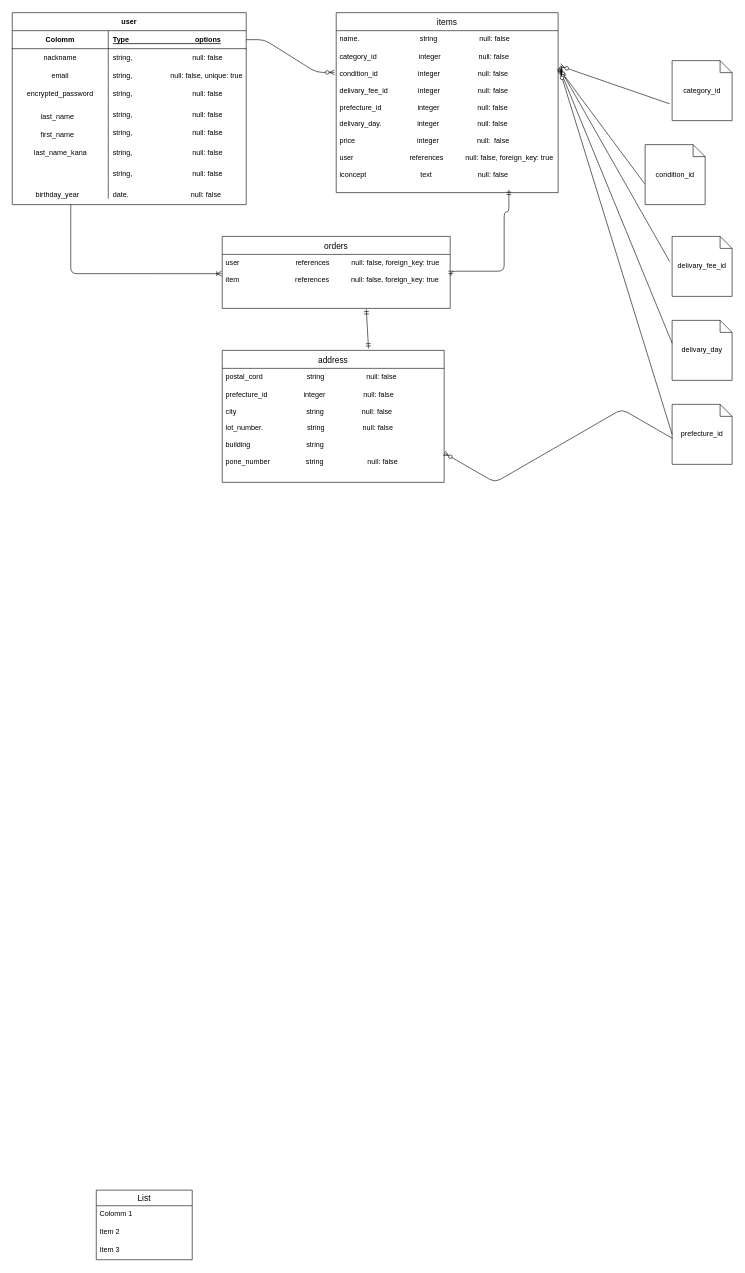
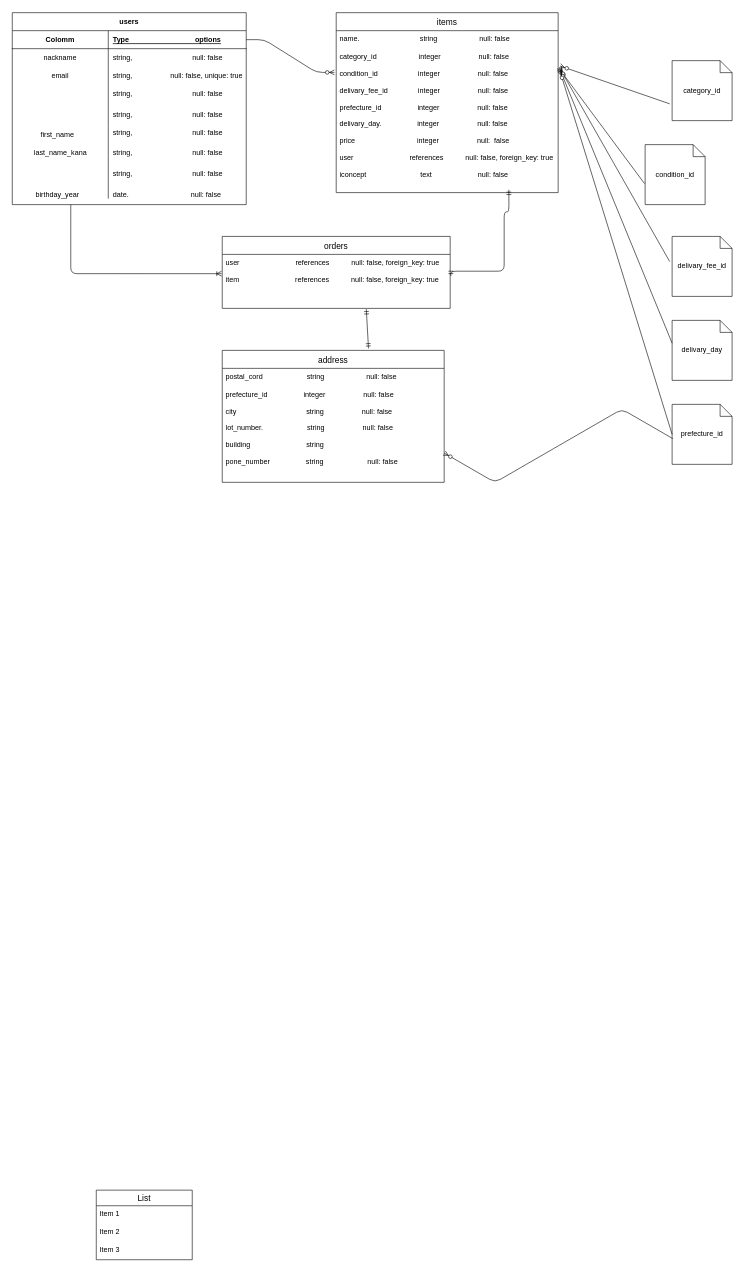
- <mxCell id="6" value="user" style="shape=table;startSize=30;container=1;collapsible=1;childLayout=tableLayout;fixedRows=1;rowLines=0;fontStyle=1;align=center;resizeLast=1;" parent="1" vertex="1"><mxGeometry x="20" y="20" width="390" height="320" as="geometry" /></mxCell>
+ <mxCell id="6" value="users" style="shape=table;startSize=30;container=1;collapsible=1;childLayout=tableLayout;fixedRows=1;rowLines=0;fontStyle=1;align=center;resizeLast=1;" parent="1" vertex="1"><mxGeometry x="20" y="20" width="390" height="320" as="geometry" /></mxCell>
- <mxCell id="17" value="encrypted_password" style="shape=partialRectangle;connectable=0;fillColor=none;top=0;left=0;bottom=0;right=0;editable=1;overflow=hidden;" parent="16" vertex="1"><mxGeometry width="160" height="30" as="geometry" /></mxCell>
- <mxCell id="34" value="last_name" style="text;html=1;align=center;verticalAlign=middle;resizable=0;points=[];autosize=1;strokeColor=none;" parent="1" vertex="1"><mxGeometry x="60" y="183" width="70" height="20" as="geometry" /></mxCell>
- <mxCell id="3" value="Colomm 1" style="text;strokeColor=none;fillColor=none;spacingLeft=4;spacingRight=4;overflow=hidden;rotatable=0;points=[[0,0.5],[1,0.5]];portConstraint=eastwest;fontSize=12;" parent="2" vertex="1"><mxGeometry y="26" width="160" height="30" as="geometry" /></mxCell>
+ <mxCell id="3" value="Item 1" style="text;strokeColor=none;fillColor=none;spacingLeft=4;spacingRight=4;overflow=hidden;rotatable=0;points=[[0,0.5],[1,0.5]];portConstraint=eastwest;fontSize=12;" parent="2" vertex="1"><mxGeometry y="26" width="160" height="30" as="geometry" /></mxCell>
